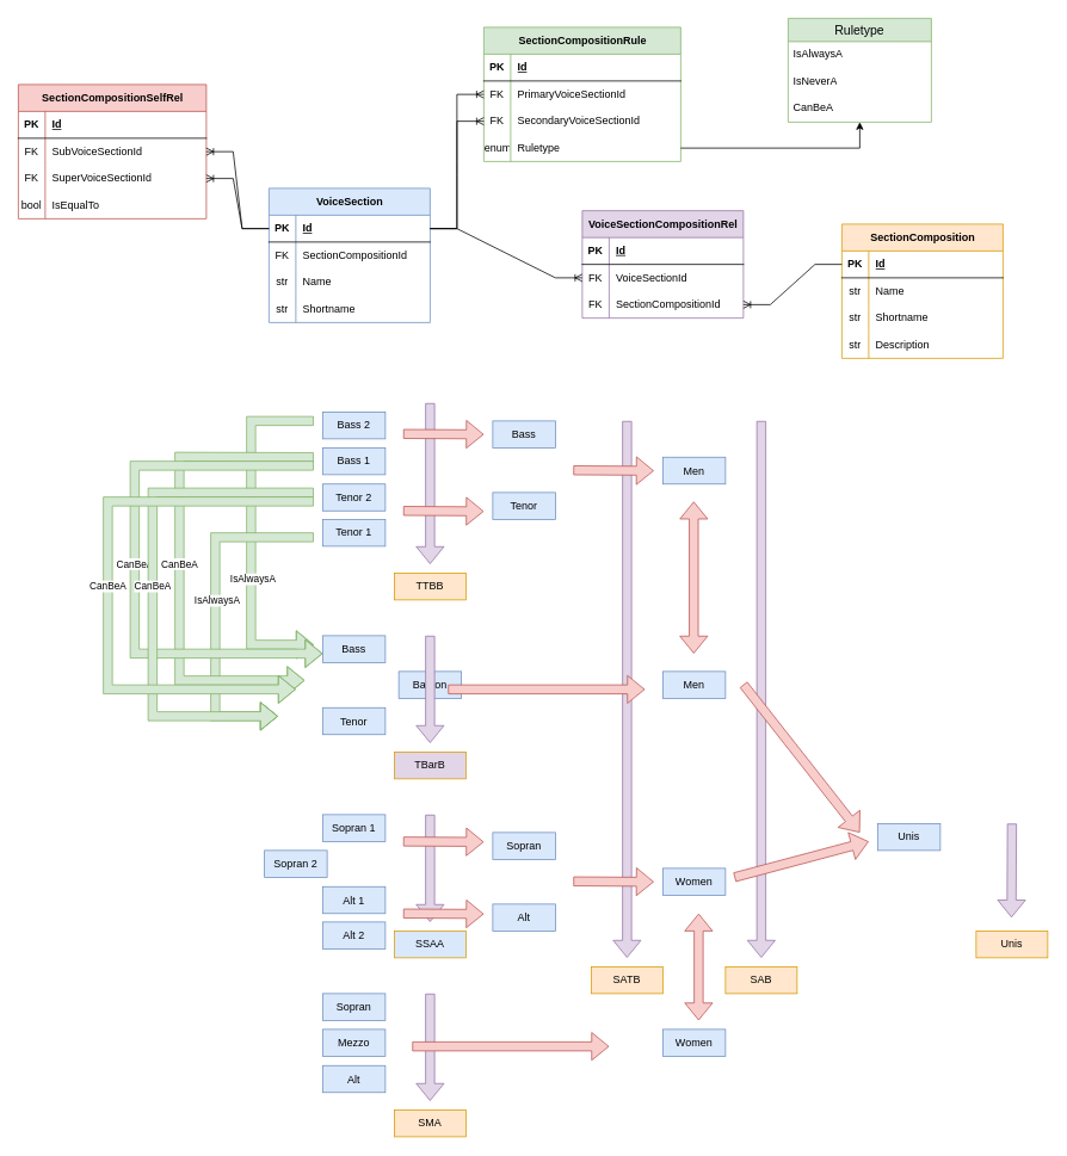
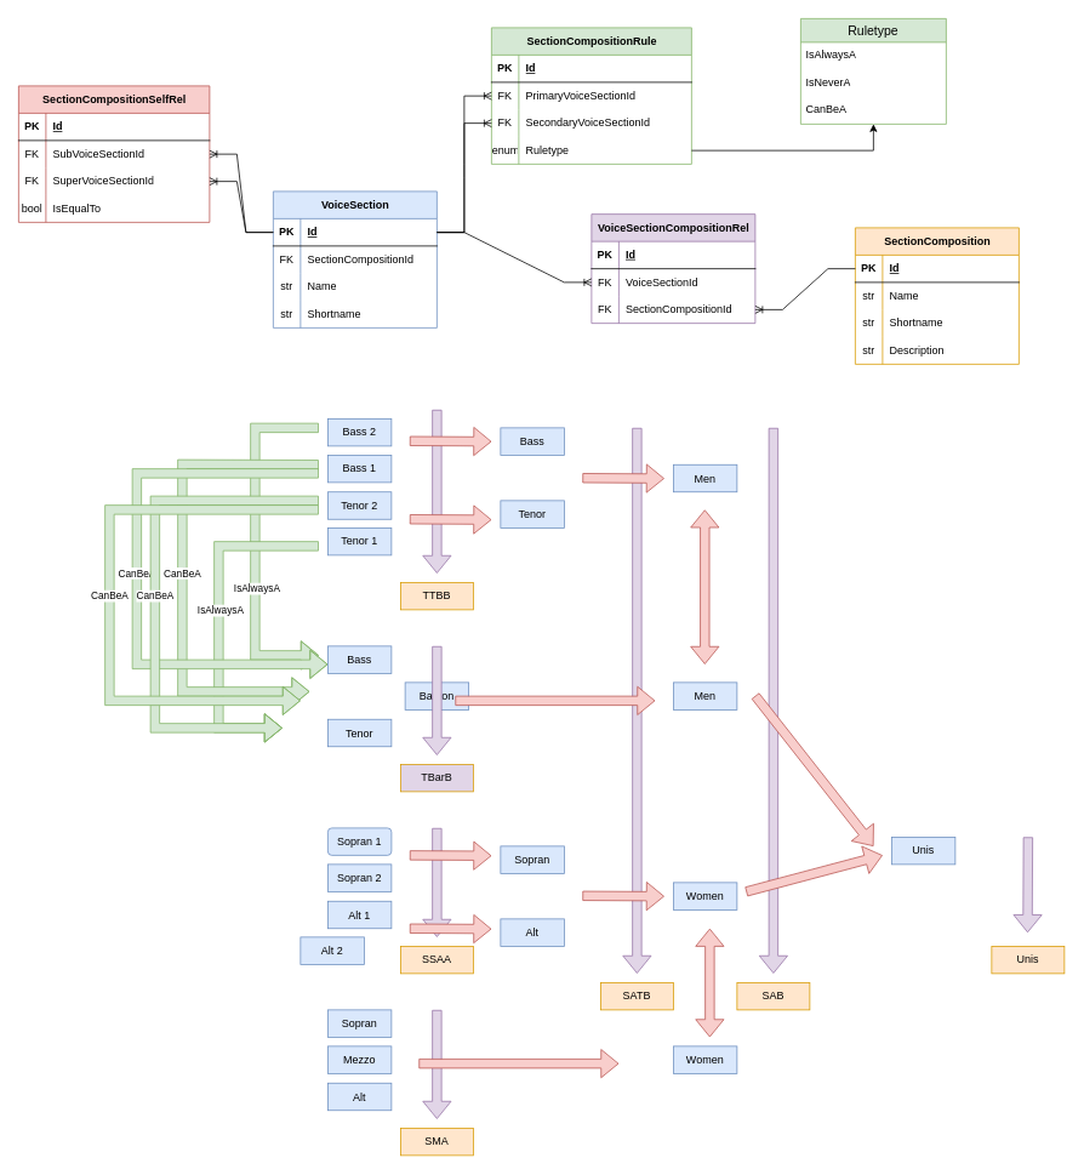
- <mxCell id="16" value="Sopran 1" style="rounded=0;whiteSpace=wrap;html=1;fillColor=#dae8fc;strokeColor=#6c8ebf;" vertex="1" parent="1"><mxGeometry x="360" y="910" width="70" height="30" as="geometry" /></mxCell>
+ <mxCell id="16" value="Sopran 1" style="whiteSpace=wrap;html=1;fillColor=#dae8fc;strokeColor=#6c8ebf;rounded=1;" vertex="1" parent="1"><mxGeometry x="360" y="910" width="70" height="30" as="geometry" /></mxCell>
- <mxCell id="15" value="Sopran 2" style="rounded=0;whiteSpace=wrap;html=1;fillColor=#dae8fc;strokeColor=#6c8ebf;" vertex="1" parent="1"><mxGeometry x="295" y="950" width="70" height="30" as="geometry" /></mxCell>
+ <mxCell id="15" value="Sopran 2" style="rounded=0;whiteSpace=wrap;html=1;fillColor=#dae8fc;strokeColor=#6c8ebf;" vertex="1" parent="1"><mxGeometry x="360" y="950" width="70" height="30" as="geometry" /></mxCell>
- <mxCell id="17" value="Alt 2" style="rounded=0;whiteSpace=wrap;html=1;fillColor=#dae8fc;strokeColor=#6c8ebf;" vertex="1" parent="1"><mxGeometry x="360" y="1030" width="70" height="30" as="geometry" /></mxCell>
+ <mxCell id="17" value="Alt 2" style="rounded=0;whiteSpace=wrap;html=1;fillColor=#dae8fc;strokeColor=#6c8ebf;" vertex="1" parent="1"><mxGeometry x="330" y="1030" width="70" height="30" as="geometry" /></mxCell>
- <mxCell id="23" value="SSAA" style="rounded=0;whiteSpace=wrap;html=1;fillColor=#dae8fc;strokeColor=#d79b00;" vertex="1" parent="1"><mxGeometry x="440" y="1040" width="80" height="30" as="geometry" /></mxCell>
+ <mxCell id="23" value="SSAA" style="rounded=0;whiteSpace=wrap;html=1;fillColor=#ffe6cc;strokeColor=#d79b00;" vertex="1" parent="1"><mxGeometry x="440" y="1040" width="80" height="30" as="geometry" /></mxCell>
